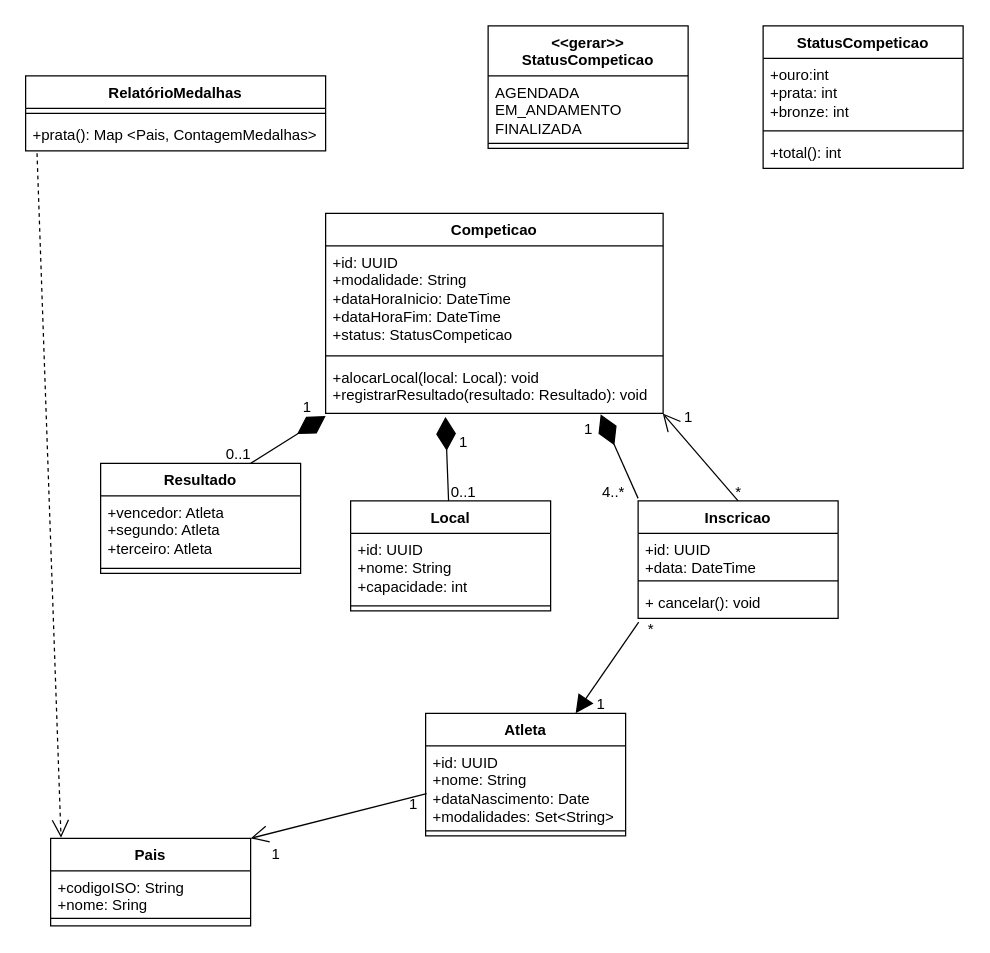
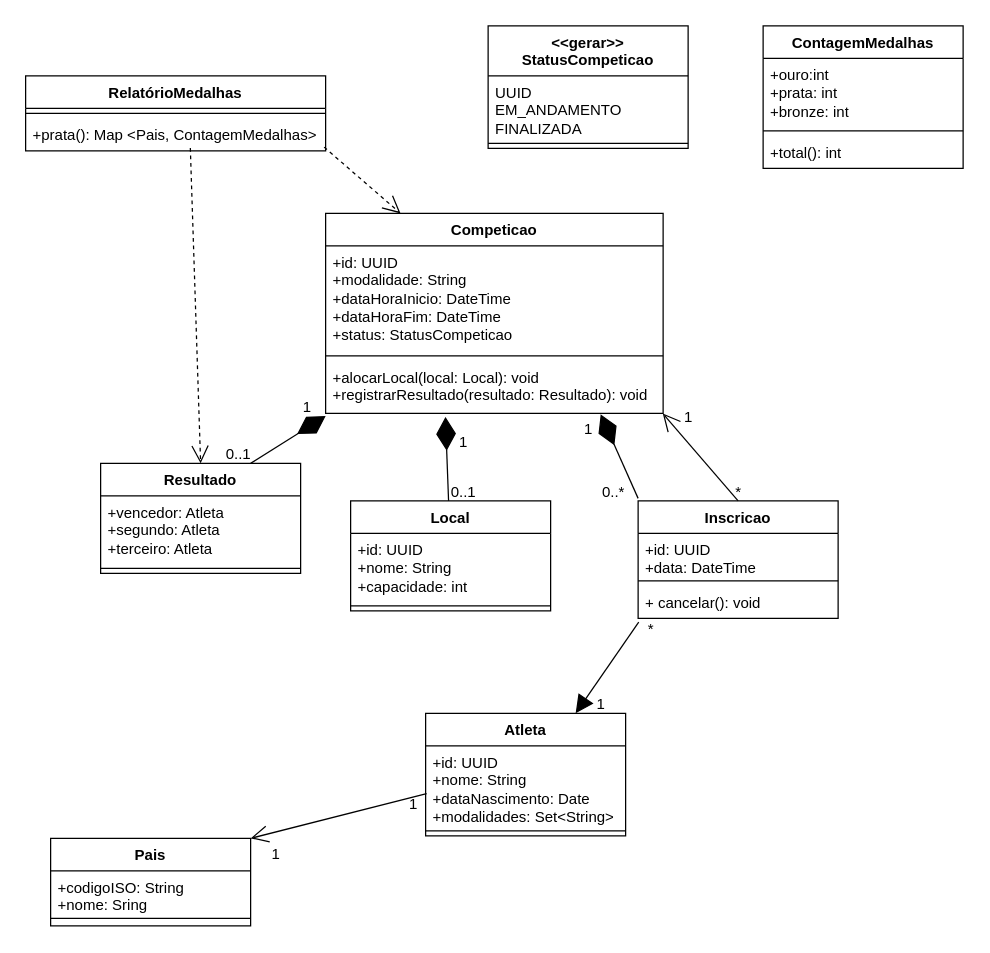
- <mxCell id="50" value="StatusCompeticao" style="swimlane;fontStyle=1;align=center;verticalAlign=top;childLayout=stackLayout;horizontal=1;startSize=26;horizontalStack=0;resizeParent=1;resizeParentMax=0;resizeLast=0;collapsible=1;marginBottom=0;whiteSpace=wrap;html=1;" vertex="1" parent="1"><mxGeometry x="610" y="20" width="160" height="114" as="geometry" /></mxCell>
+ <mxCell id="50" value="ContagemMedalhas" style="swimlane;fontStyle=1;align=center;verticalAlign=top;childLayout=stackLayout;horizontal=1;startSize=26;horizontalStack=0;resizeParent=1;resizeParentMax=0;resizeLast=0;collapsible=1;marginBottom=0;whiteSpace=wrap;html=1;" vertex="1" parent="1"><mxGeometry x="610" y="20" width="160" height="114" as="geometry" /></mxCell>
- <mxCell id="48" value="AGENDADA&lt;div&gt;EM_ANDAMENTO&lt;/div&gt;&lt;div&gt;FINALIZADA&lt;/div&gt;" style="text;strokeColor=none;fillColor=none;align=left;verticalAlign=top;spacingLeft=4;spacingRight=4;overflow=hidden;rotatable=0;points=[[0,0.5],[1,0.5]];portConstraint=eastwest;whiteSpace=wrap;html=1;" vertex="1" parent="47"><mxGeometry y="40" width="160" height="50" as="geometry" /></mxCell>
+ <mxCell id="48" value="UUID&lt;div&gt;EM_ANDAMENTO&lt;/div&gt;&lt;div&gt;FINALIZADA&lt;/div&gt;" style="text;strokeColor=none;fillColor=none;align=left;verticalAlign=top;spacingLeft=4;spacingRight=4;overflow=hidden;rotatable=0;points=[[0,0.5],[1,0.5]];portConstraint=eastwest;whiteSpace=wrap;html=1;" vertex="1" parent="47"><mxGeometry y="40" width="160" height="50" as="geometry" /></mxCell>
+ <mxCell id="9" value="" style="endArrow=open;endSize=12;dashed=1;html=1;rounded=0;entryX=0.222;entryY=0;entryDx=0;entryDy=0;entryPerimeter=0;exitX=0.995;exitY=0.885;exitDx=0;exitDy=0;exitPerimeter=0;" edge="1" parent="1" source="4" target="5"><mxGeometry x="0.329" y="16" width="160" relative="1" as="geometry"><mxPoint x="330" y="250" as="sourcePoint" /><mxPoint x="490" y="250" as="targetPoint" /><mxPoint as="offset" /></mxGeometry></mxCell>
+ <mxCell id="13" value="" style="endArrow=open;endSize=12;dashed=1;html=1;rounded=0;entryX=0.5;entryY=0;entryDx=0;entryDy=0;exitX=0.549;exitY=0.911;exitDx=0;exitDy=0;exitPerimeter=0;" edge="1" parent="1" source="4" target="10"><mxGeometry x="0.329" y="16" width="160" relative="1" as="geometry"><mxPoint x="160" y="210" as="sourcePoint" /><mxPoint x="221" y="263" as="targetPoint" /><mxPoint as="offset" /></mxGeometry></mxCell>
- <mxCell id="29" value="4..*" style="text;html=1;align=center;verticalAlign=middle;resizable=0;points=[];autosize=1;strokeColor=none;fillColor=none;" vertex="1" parent="1"><mxGeometry x="470" y="378" width="40" height="30" as="geometry" /></mxCell>
+ <mxCell id="29" value="0..*" style="text;html=1;align=center;verticalAlign=middle;resizable=0;points=[];autosize=1;strokeColor=none;fillColor=none;" vertex="1" parent="1"><mxGeometry x="470" y="378" width="40" height="30" as="geometry" /></mxCell>
- <mxCell id="43" value="" style="endArrow=open;endSize=12;dashed=1;html=1;rounded=0;entryX=0.052;entryY=-0.008;entryDx=0;entryDy=0;exitX=0.038;exitY=1.07;exitDx=0;exitDy=0;exitPerimeter=0;entryPerimeter=0;" edge="1" parent="1" source="4" target="39"><mxGeometry x="0.329" y="16" width="160" relative="1" as="geometry"><mxPoint x="10" y="240" as="sourcePoint" /><mxPoint x="18" y="492" as="targetPoint" /><mxPoint as="offset" /></mxGeometry></mxCell>
